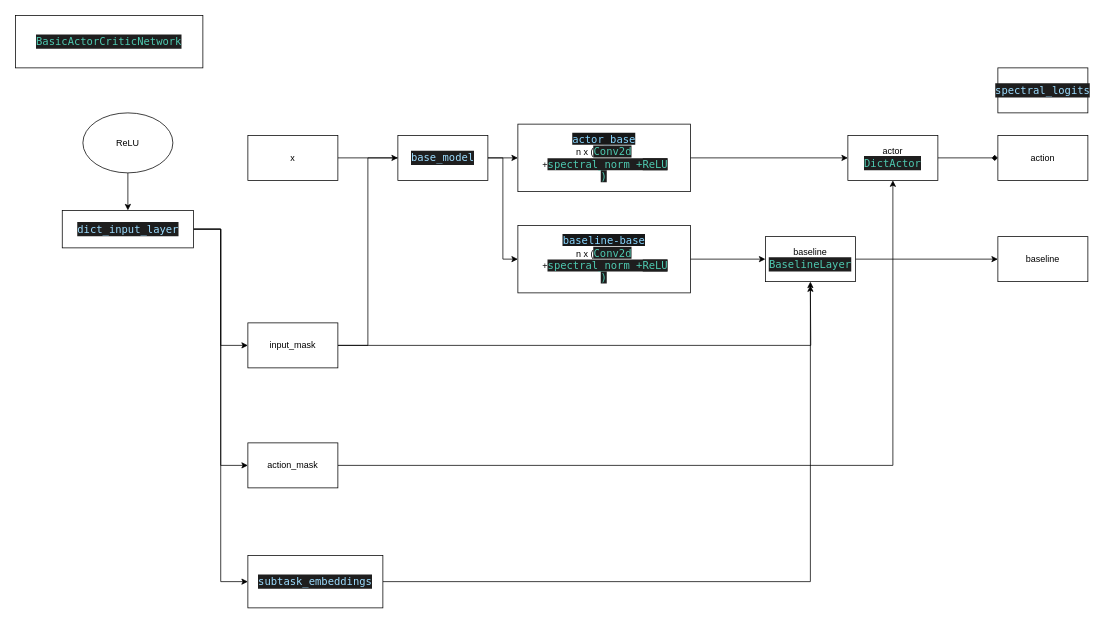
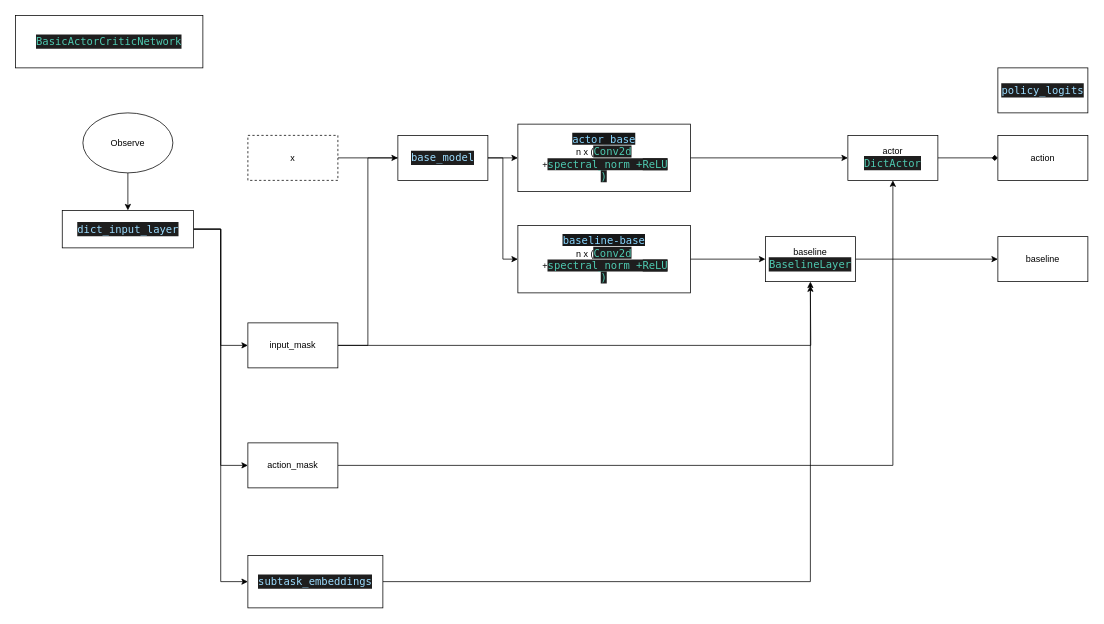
- <mxCell id="29" value="&lt;div style=&quot;color: rgb(212 , 212 , 212) ; background-color: rgb(30 , 30 , 30) ; font-family: &amp;#34;droid sans mono&amp;#34; , &amp;#34;monospace&amp;#34; , monospace ; font-size: 14px ; line-height: 19px&quot;&gt;&lt;span style=&quot;color: rgb(156 , 220 , 254)&quot;&gt;spectral_logits&lt;/span&gt;&lt;/div&gt;" style="rounded=0;whiteSpace=wrap;html=1;" vertex="1" parent="1"><mxGeometry x="1330" y="90" width="120" height="60" as="geometry" /></mxCell>
+ <mxCell id="29" value="&lt;div style=&quot;color: rgb(212 , 212 , 212) ; background-color: rgb(30 , 30 , 30) ; font-family: &amp;#34;droid sans mono&amp;#34; , &amp;#34;monospace&amp;#34; , monospace ; font-size: 14px ; line-height: 19px&quot;&gt;&lt;span style=&quot;color: rgb(156 , 220 , 254)&quot;&gt;policy_logits&lt;/span&gt;&lt;/div&gt;" style="rounded=0;whiteSpace=wrap;html=1;" vertex="1" parent="1"><mxGeometry x="1330" y="90" width="120" height="60" as="geometry" /></mxCell>
- <mxCell id="8" value="ReLU" style="ellipse;whiteSpace=wrap;html=1;" vertex="1" parent="1"><mxGeometry x="110" y="150" width="120" height="80" as="geometry" /></mxCell>
+ <mxCell id="8" value="Observe" style="ellipse;whiteSpace=wrap;html=1;" vertex="1" parent="1"><mxGeometry x="110" y="150" width="120" height="80" as="geometry" /></mxCell>
- <mxCell id="10" value="x" style="rounded=0;whiteSpace=wrap;html=1;" vertex="1" parent="1"><mxGeometry x="330" y="180" width="120" height="60" as="geometry" /></mxCell>
+ <mxCell id="10" value="x" style="rounded=0;whiteSpace=wrap;html=1;dashed=1;" vertex="1" parent="1"><mxGeometry x="330" y="180" width="120" height="60" as="geometry" /></mxCell>
